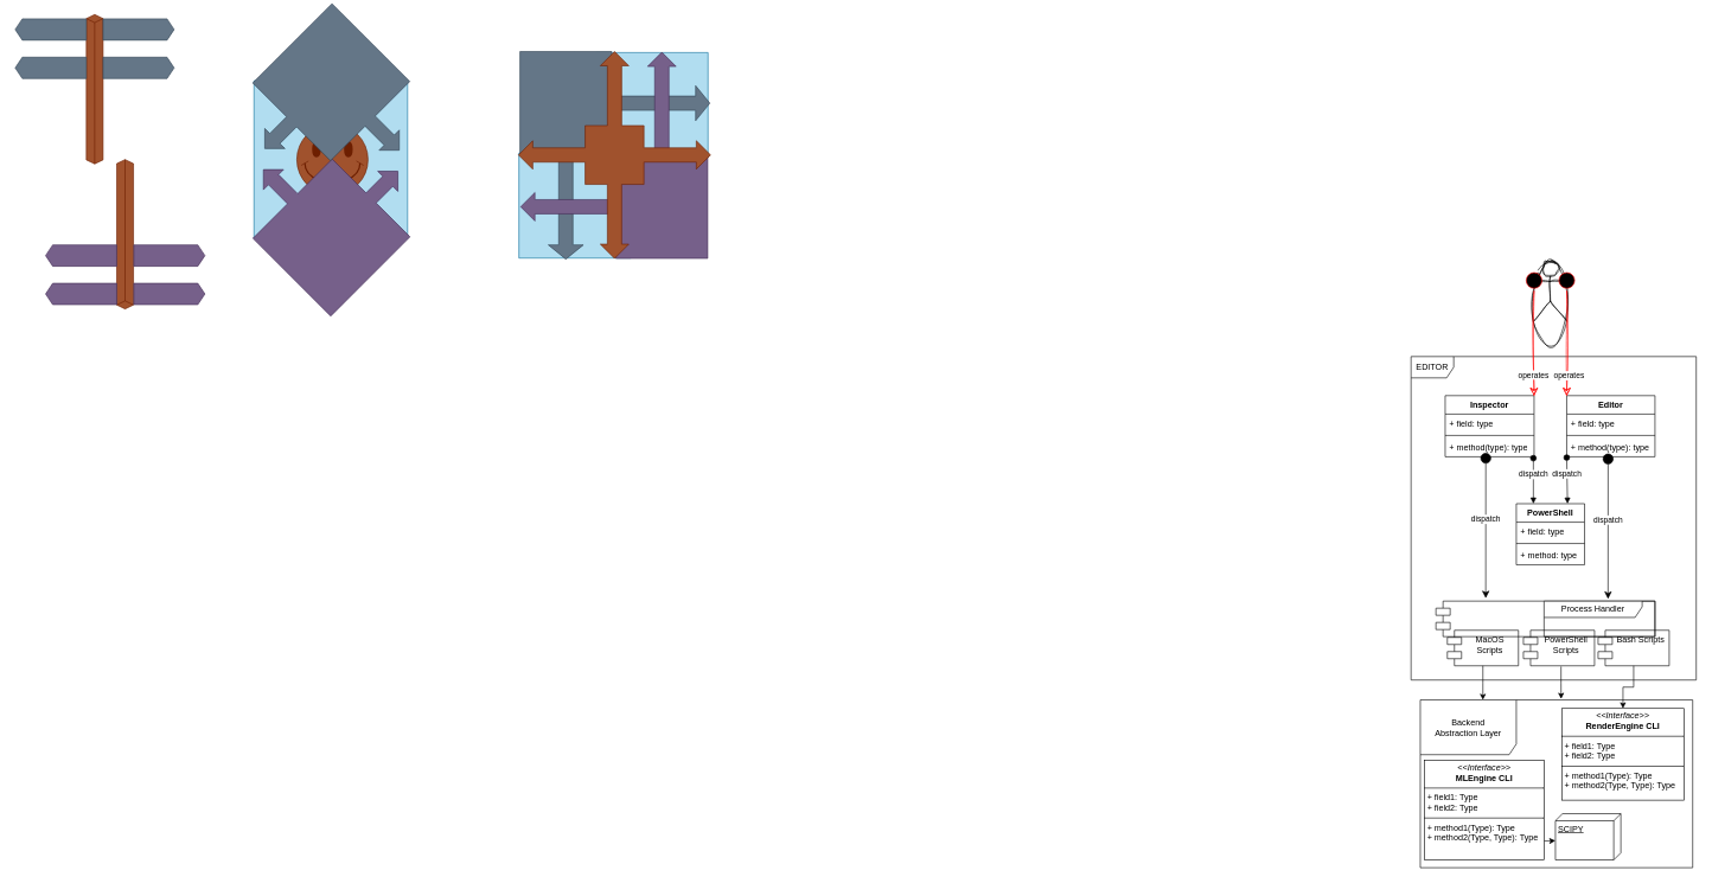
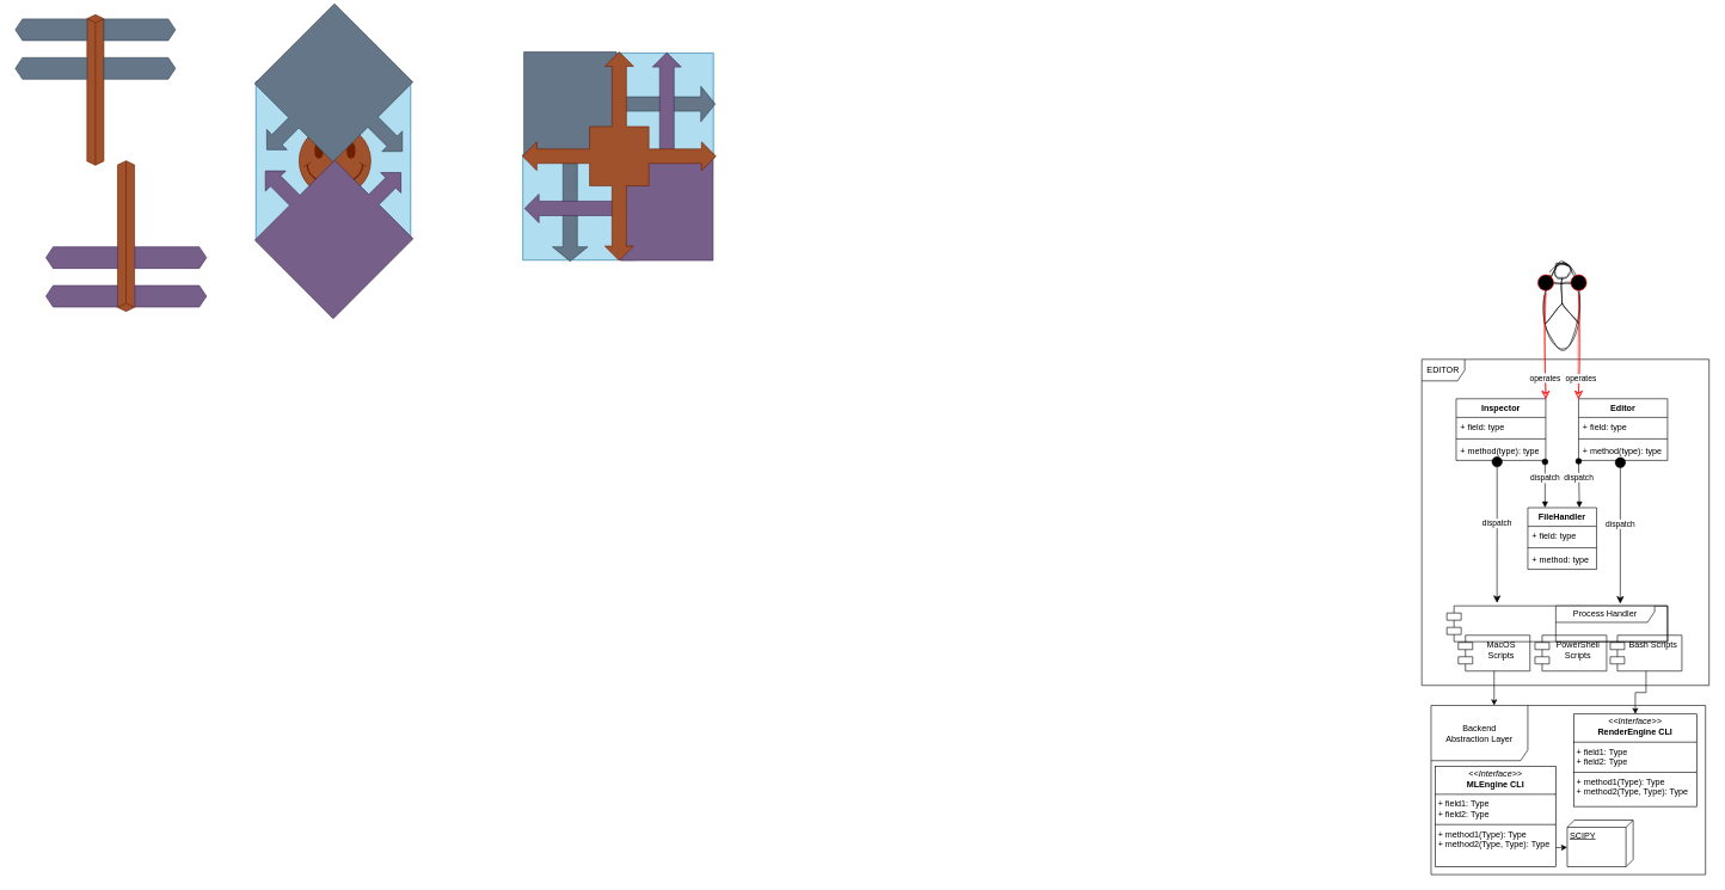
- <mxCell id="12" value="PowerShell" style="swimlane;fontStyle=1;align=center;verticalAlign=top;childLayout=stackLayout;horizontal=1;startSize=26;horizontalStack=0;resizeParent=1;resizeParentMax=0;resizeLast=0;collapsible=1;marginBottom=0;whiteSpace=wrap;html=1;fillColor=none;" parent="1" vertex="1"><mxGeometry x="2131" y="708" width="96" height="86" as="geometry" /></mxCell>
+ <mxCell id="12" value="FileHandler" style="swimlane;fontStyle=1;align=center;verticalAlign=top;childLayout=stackLayout;horizontal=1;startSize=26;horizontalStack=0;resizeParent=1;resizeParentMax=0;resizeLast=0;collapsible=1;marginBottom=0;whiteSpace=wrap;html=1;fillColor=none;" parent="1" vertex="1"><mxGeometry x="2131" y="708" width="96" height="86" as="geometry" /></mxCell>
- <mxCell id="42" style="edgeStyle=orthogonalEdgeStyle;rounded=0;orthogonalLoop=1;jettySize=auto;html=1;exitX=0.529;exitY=1.02;exitDx=0;exitDy=0;entryX=0.517;entryY=-0.006;entryDx=0;entryDy=0;entryPerimeter=0;endArrow=classic;endFill=1;exitPerimeter=0;" parent="1" source="38" target="25" edge="1"><mxGeometry relative="1" as="geometry"><mxPoint x="2227" y="929" as="sourcePoint" /><mxPoint x="2227" y="985" as="targetPoint" /></mxGeometry></mxCell>
